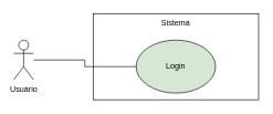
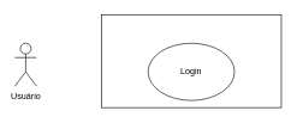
- <mxCell id="7" value="Sistema" style="text;html=1;align=center;verticalAlign=middle;whiteSpace=wrap;rounded=0;" vertex="1" parent="4"><mxGeometry x="95" width="60" height="30" as="geometry" /></mxCell>
- <mxCell id="2" style="edgeStyle=orthogonalEdgeStyle;rounded=0;orthogonalLoop=1;jettySize=auto;html=1;entryX=0;entryY=0.5;entryDx=0;entryDy=0;endArrow=none;endFill=0;" edge="1" parent="1" source="3" target="6"><mxGeometry relative="1" as="geometry" /></mxCell>
- <mxCell id="6" value="Login" style="ellipse;whiteSpace=wrap;html=1;fillColor=#d5e8d4;" parent="4" vertex="1"><mxGeometry x="65" y="40" width="120" height="80" as="geometry" /></mxCell>
+ <mxCell id="6" value="Login" style="ellipse;whiteSpace=wrap;html=1;" parent="4" vertex="1"><mxGeometry x="65" y="40" width="120" height="80" as="geometry" /></mxCell>
